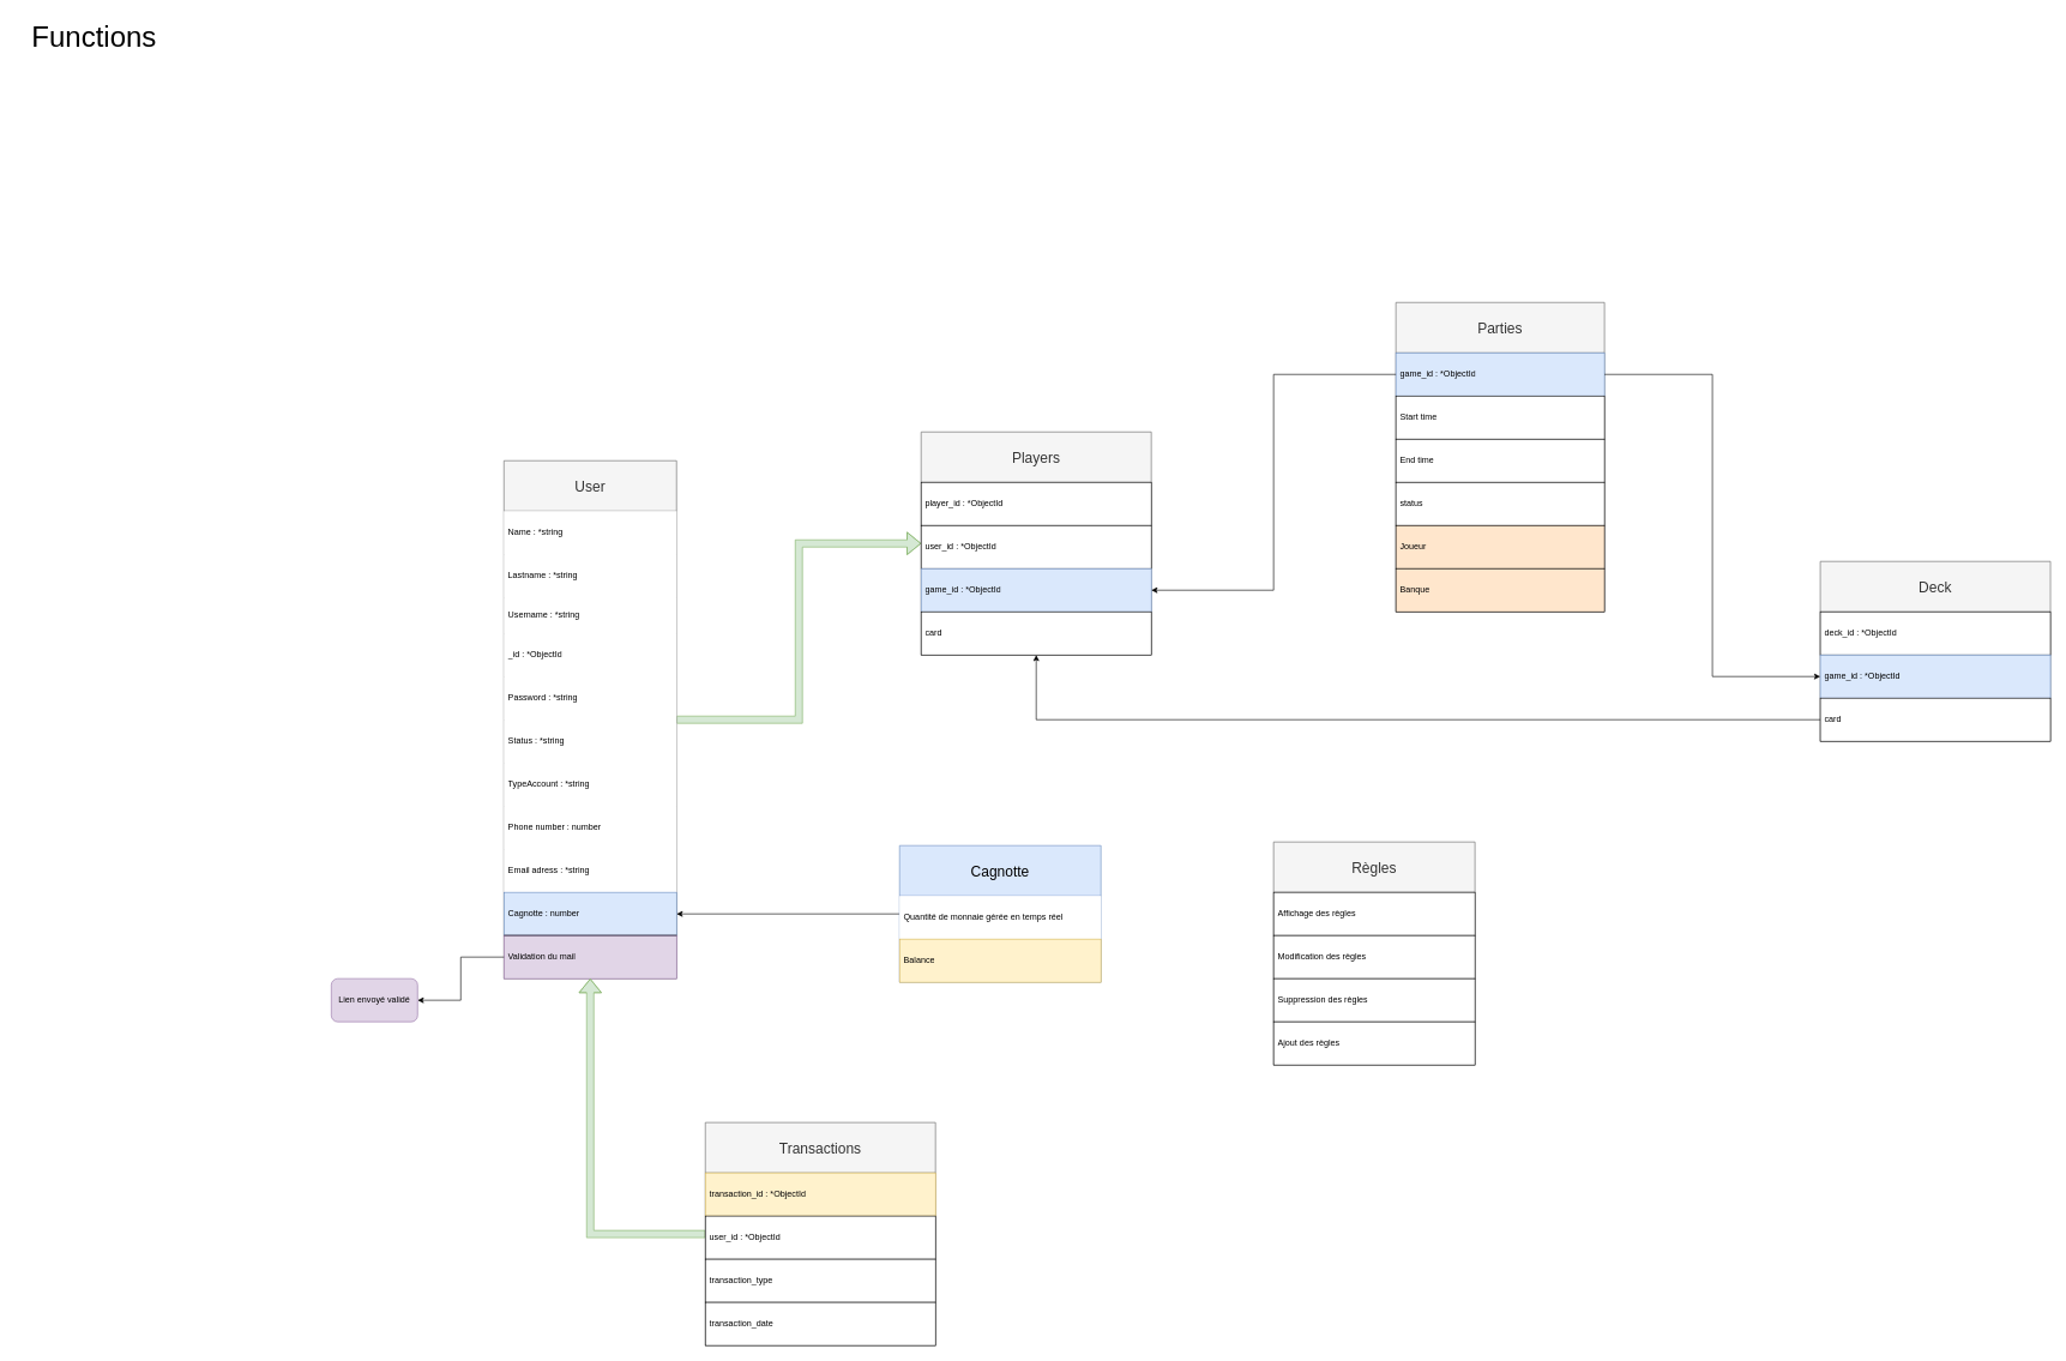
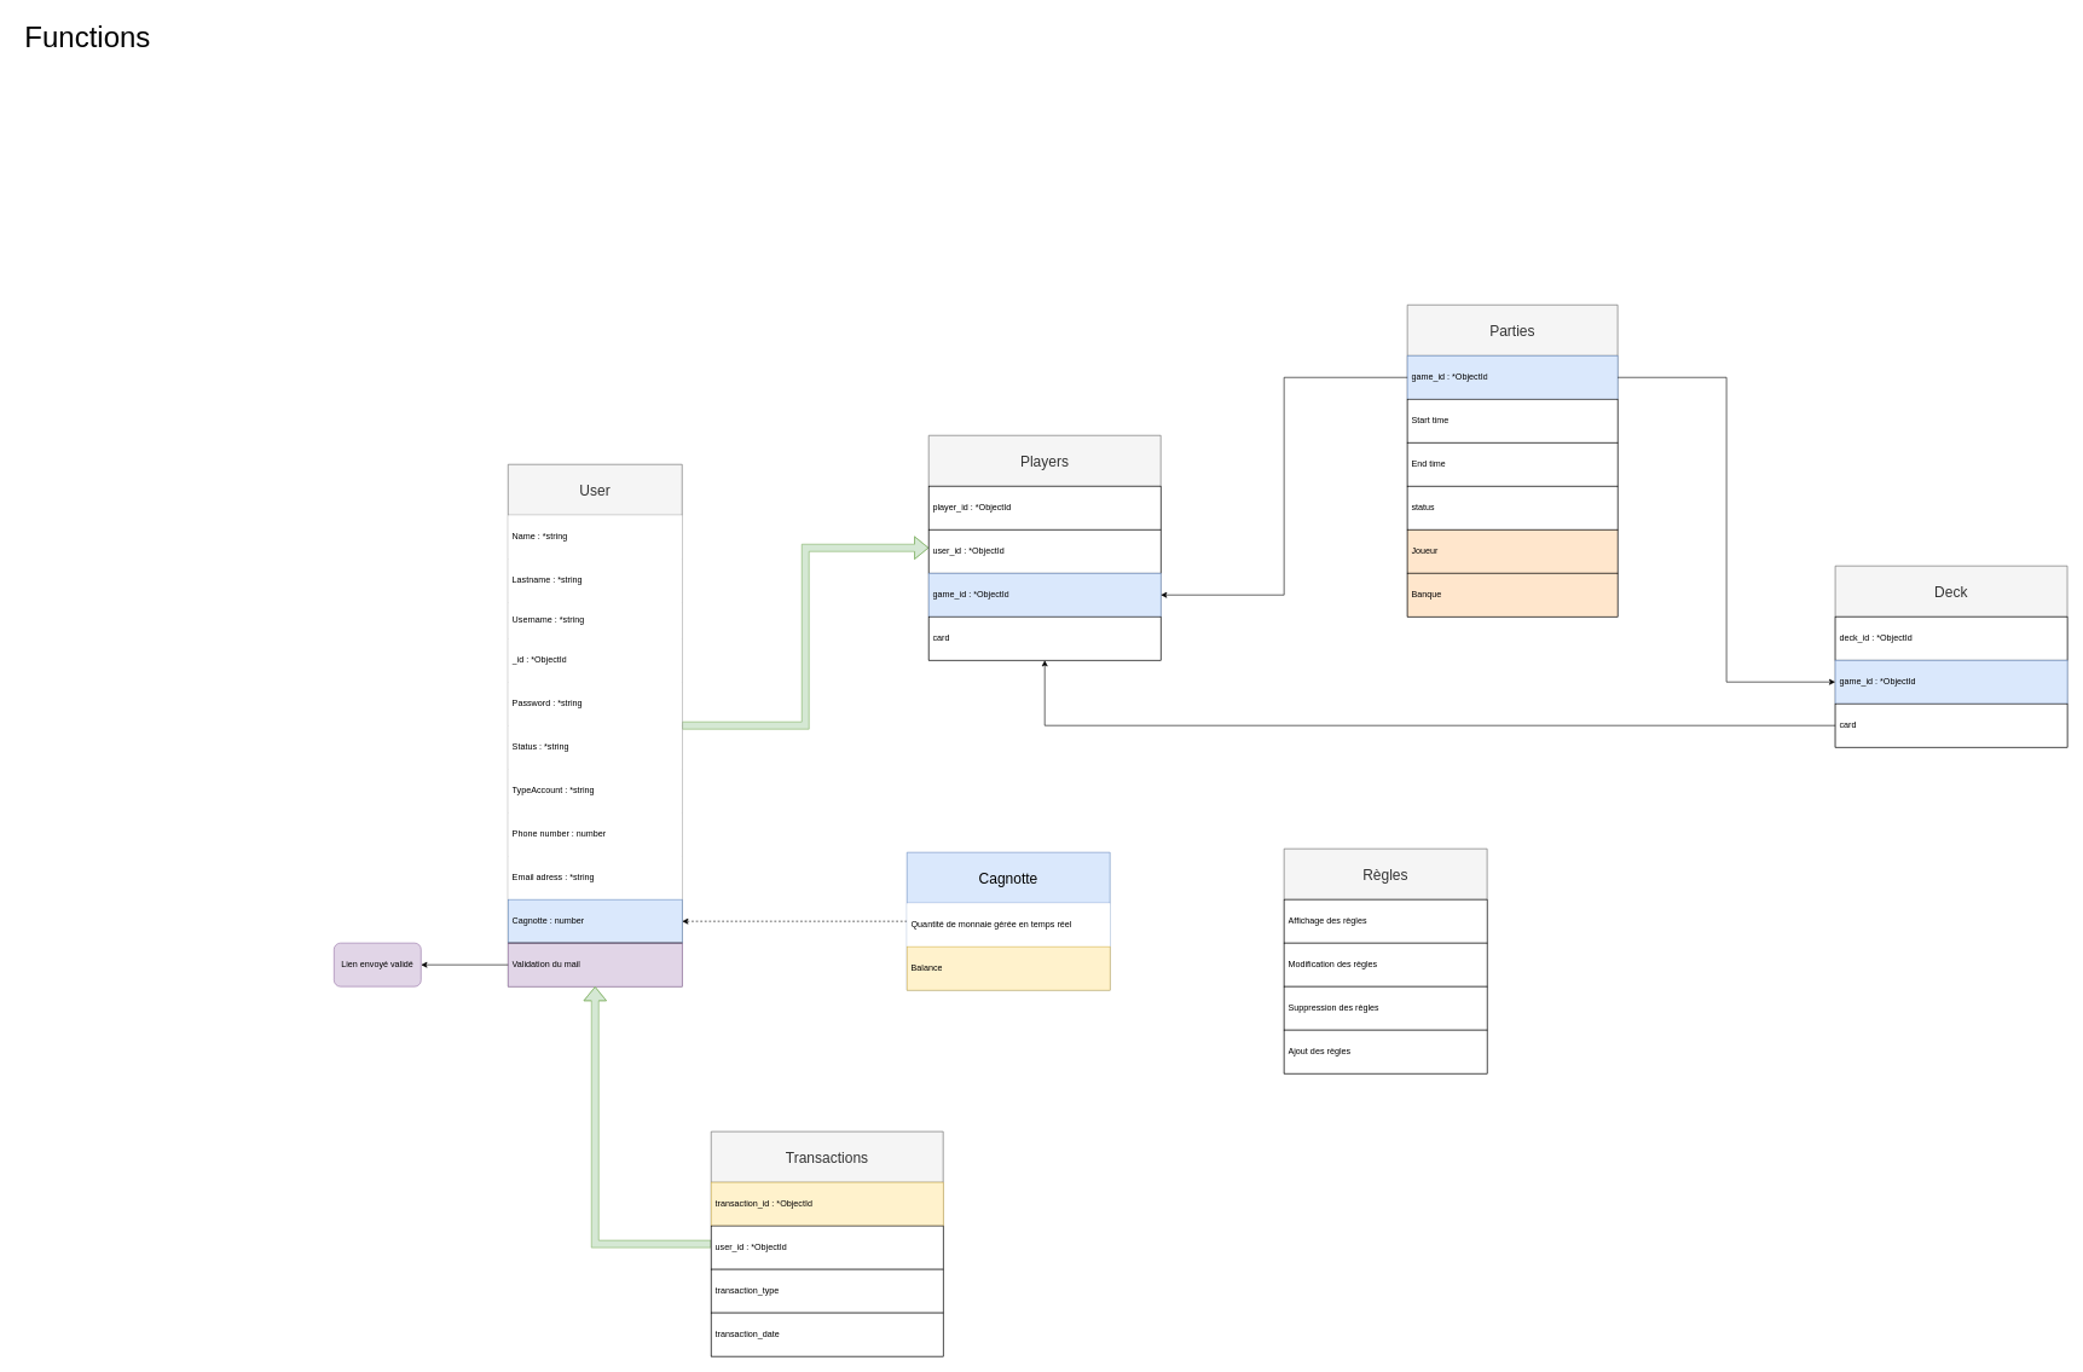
- <mxCell id="52" value="&lt;font style=&quot;font-size: 40px;&quot;&gt;Functions&lt;/font&gt;" style="text;html=1;align=center;verticalAlign=middle;resizable=0;points=[];autosize=1;strokeColor=none;fillColor=none;" vertex="1" parent="1"><mxGeometry x="30" y="20" width="200" height="60" as="geometry" /></mxCell>
+ <mxCell id="52" value="&lt;font style=&quot;font-size: 40px;&quot;&gt;Functions&lt;/font&gt;" style="text;html=1;align=center;verticalAlign=middle;resizable=0;points=[];autosize=1;strokeColor=none;fillColor=none;" vertex="1" parent="1"><mxGeometry x="20" y="20" width="200" height="60" as="geometry" /></mxCell>
- <mxCell id="16" style="edgeStyle=orthogonalEdgeStyle;rounded=0;orthogonalLoop=1;jettySize=auto;html=1;" parent="1" source="17" target="13" edge="1"><mxGeometry relative="1" as="geometry" /></mxCell>
+ <mxCell id="16" style="edgeStyle=orthogonalEdgeStyle;rounded=0;orthogonalLoop=1;jettySize=auto;html=1;dashed=1;" parent="1" source="17" target="13" edge="1"><mxGeometry relative="1" as="geometry" /></mxCell>
- <mxCell id="28" value="Lien envoyé validé" style="rounded=1;whiteSpace=wrap;html=1;fillColor=#e1d5e7;strokeColor=#9673a6;" parent="1" vertex="1"><mxGeometry x="460" y="1360" width="120" height="60" as="geometry" /></mxCell>
+ <mxCell id="28" value="Lien envoyé validé" style="rounded=1;whiteSpace=wrap;html=1;fillColor=#e1d5e7;strokeColor=#9673a6;" parent="1" vertex="1"><mxGeometry x="460" y="1300" width="120" height="60" as="geometry" /></mxCell>
